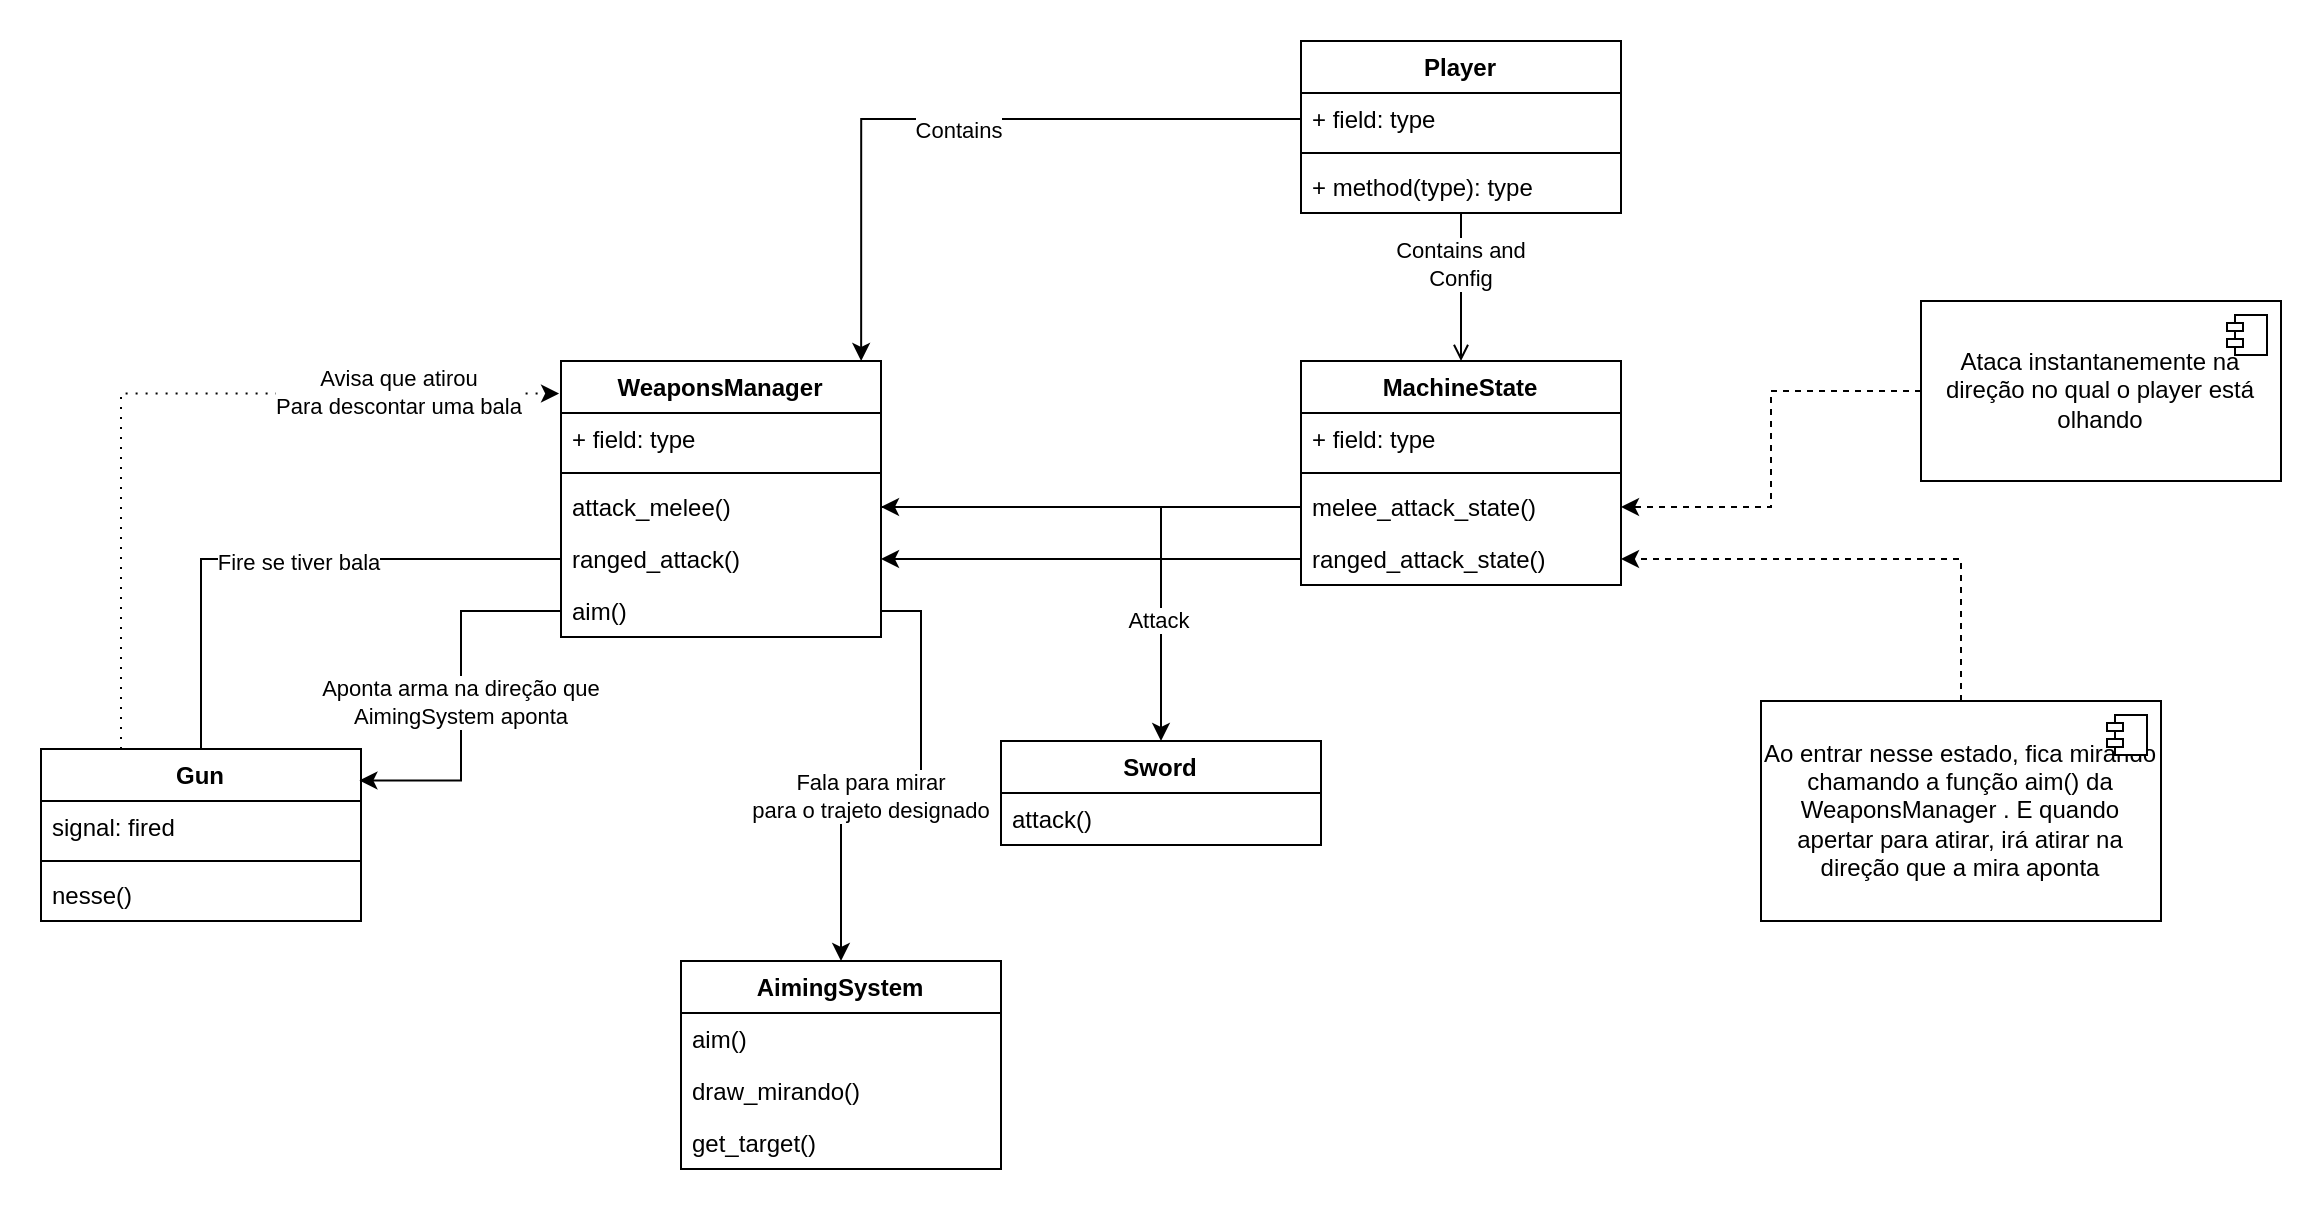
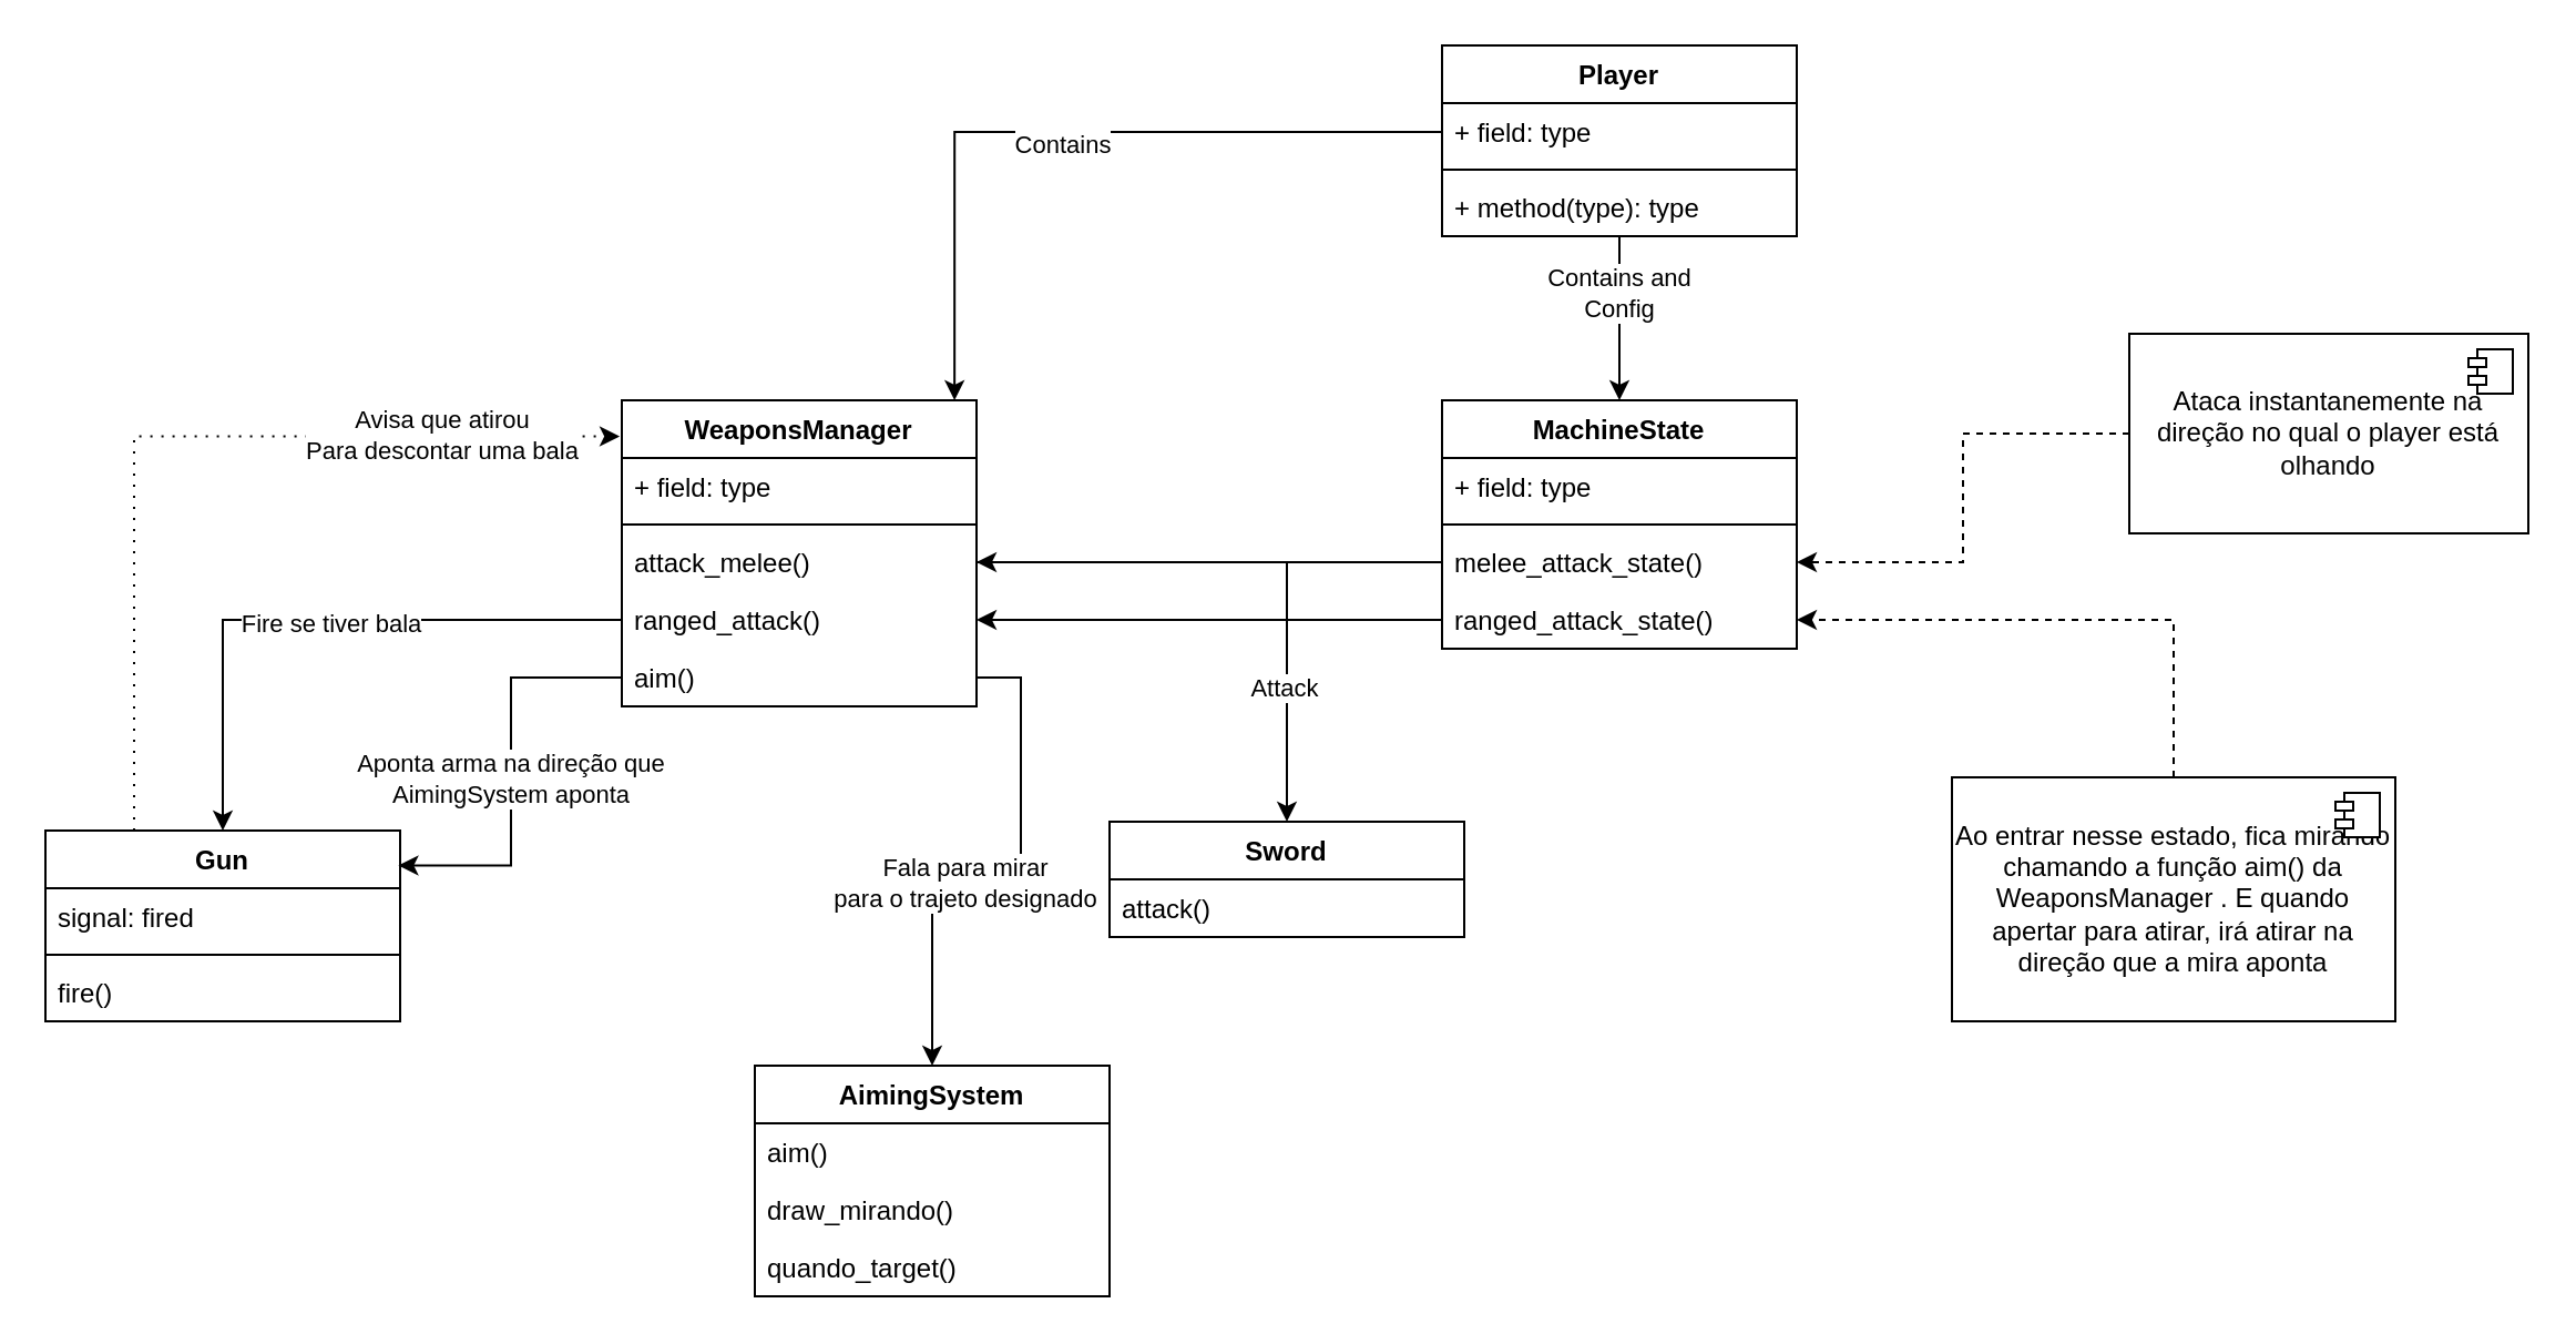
- <mxCell id="2" style="edgeStyle=orthogonalEdgeStyle;rounded=0;orthogonalLoop=1;jettySize=auto;html=1;entryX=0.5;entryY=0;entryDx=0;entryDy=0;endArrow=open;" edge="1" parent="1" source="4" target="8"><mxGeometry relative="1" as="geometry" /></mxCell>
+ <mxCell id="2" style="edgeStyle=orthogonalEdgeStyle;rounded=0;orthogonalLoop=1;jettySize=auto;html=1;entryX=0.5;entryY=0;entryDx=0;entryDy=0;" edge="1" parent="1" source="4" target="8"><mxGeometry relative="1" as="geometry" /></mxCell>
- <mxCell id="31" style="edgeStyle=orthogonalEdgeStyle;rounded=0;orthogonalLoop=1;jettySize=auto;html=1;entryX=0.5;entryY=0;entryDx=0;entryDy=0;endArrow=none;" edge="1" parent="1" source="17" target="24"><mxGeometry relative="1" as="geometry" /></mxCell>
+ <mxCell id="31" style="edgeStyle=orthogonalEdgeStyle;rounded=0;orthogonalLoop=1;jettySize=auto;html=1;entryX=0.5;entryY=0;entryDx=0;entryDy=0;" edge="1" parent="1" source="17" target="24"><mxGeometry relative="1" as="geometry" /></mxCell>
- <mxCell id="27" value="nesse()" style="text;strokeColor=none;fillColor=none;align=left;verticalAlign=top;spacingLeft=4;spacingRight=4;overflow=hidden;rotatable=0;points=[[0,0.5],[1,0.5]];portConstraint=eastwest;whiteSpace=wrap;html=1;" vertex="1" parent="24"><mxGeometry y="60" width="160" height="26" as="geometry" /></mxCell>
+ <mxCell id="27" value="fire()" style="text;strokeColor=none;fillColor=none;align=left;verticalAlign=top;spacingLeft=4;spacingRight=4;overflow=hidden;rotatable=0;points=[[0,0.5],[1,0.5]];portConstraint=eastwest;whiteSpace=wrap;html=1;" vertex="1" parent="24"><mxGeometry y="60" width="160" height="26" as="geometry" /></mxCell>
- <mxCell id="42" value="get_target()" style="text;strokeColor=none;fillColor=none;align=left;verticalAlign=top;spacingLeft=4;spacingRight=4;overflow=hidden;rotatable=0;points=[[0,0.5],[1,0.5]];portConstraint=eastwest;whiteSpace=wrap;html=1;" vertex="1" parent="39"><mxGeometry y="78" width="160" height="26" as="geometry" /></mxCell>
+ <mxCell id="42" value="quando_target()" style="text;strokeColor=none;fillColor=none;align=left;verticalAlign=top;spacingLeft=4;spacingRight=4;overflow=hidden;rotatable=0;points=[[0,0.5],[1,0.5]];portConstraint=eastwest;whiteSpace=wrap;html=1;" vertex="1" parent="39"><mxGeometry y="78" width="160" height="26" as="geometry" /></mxCell>
